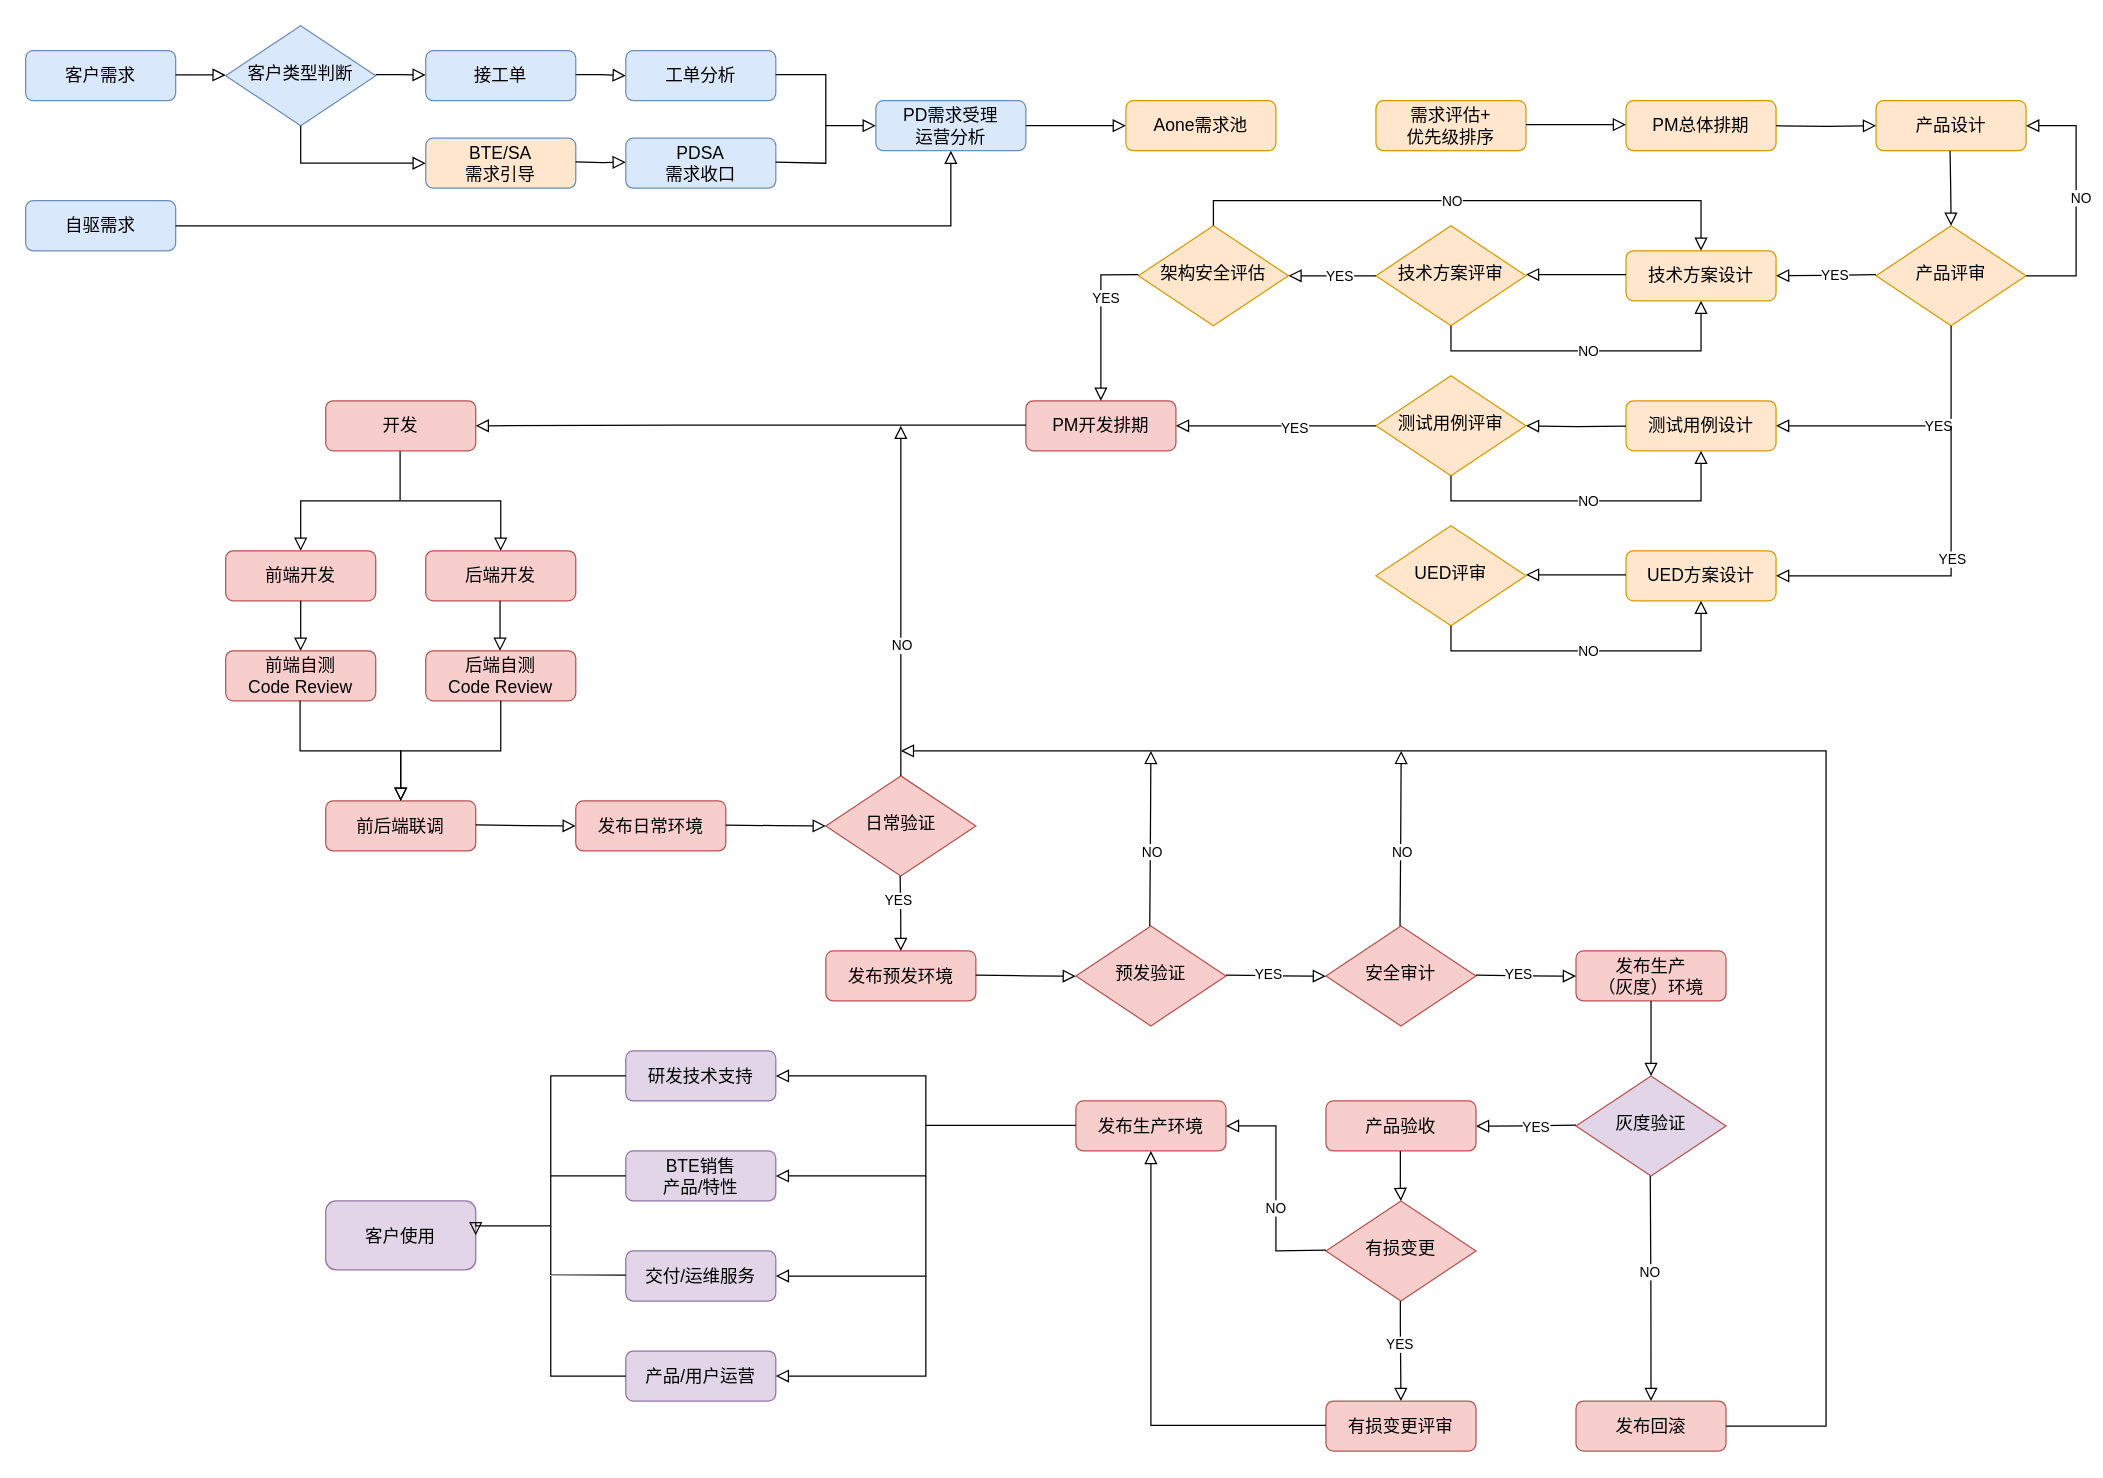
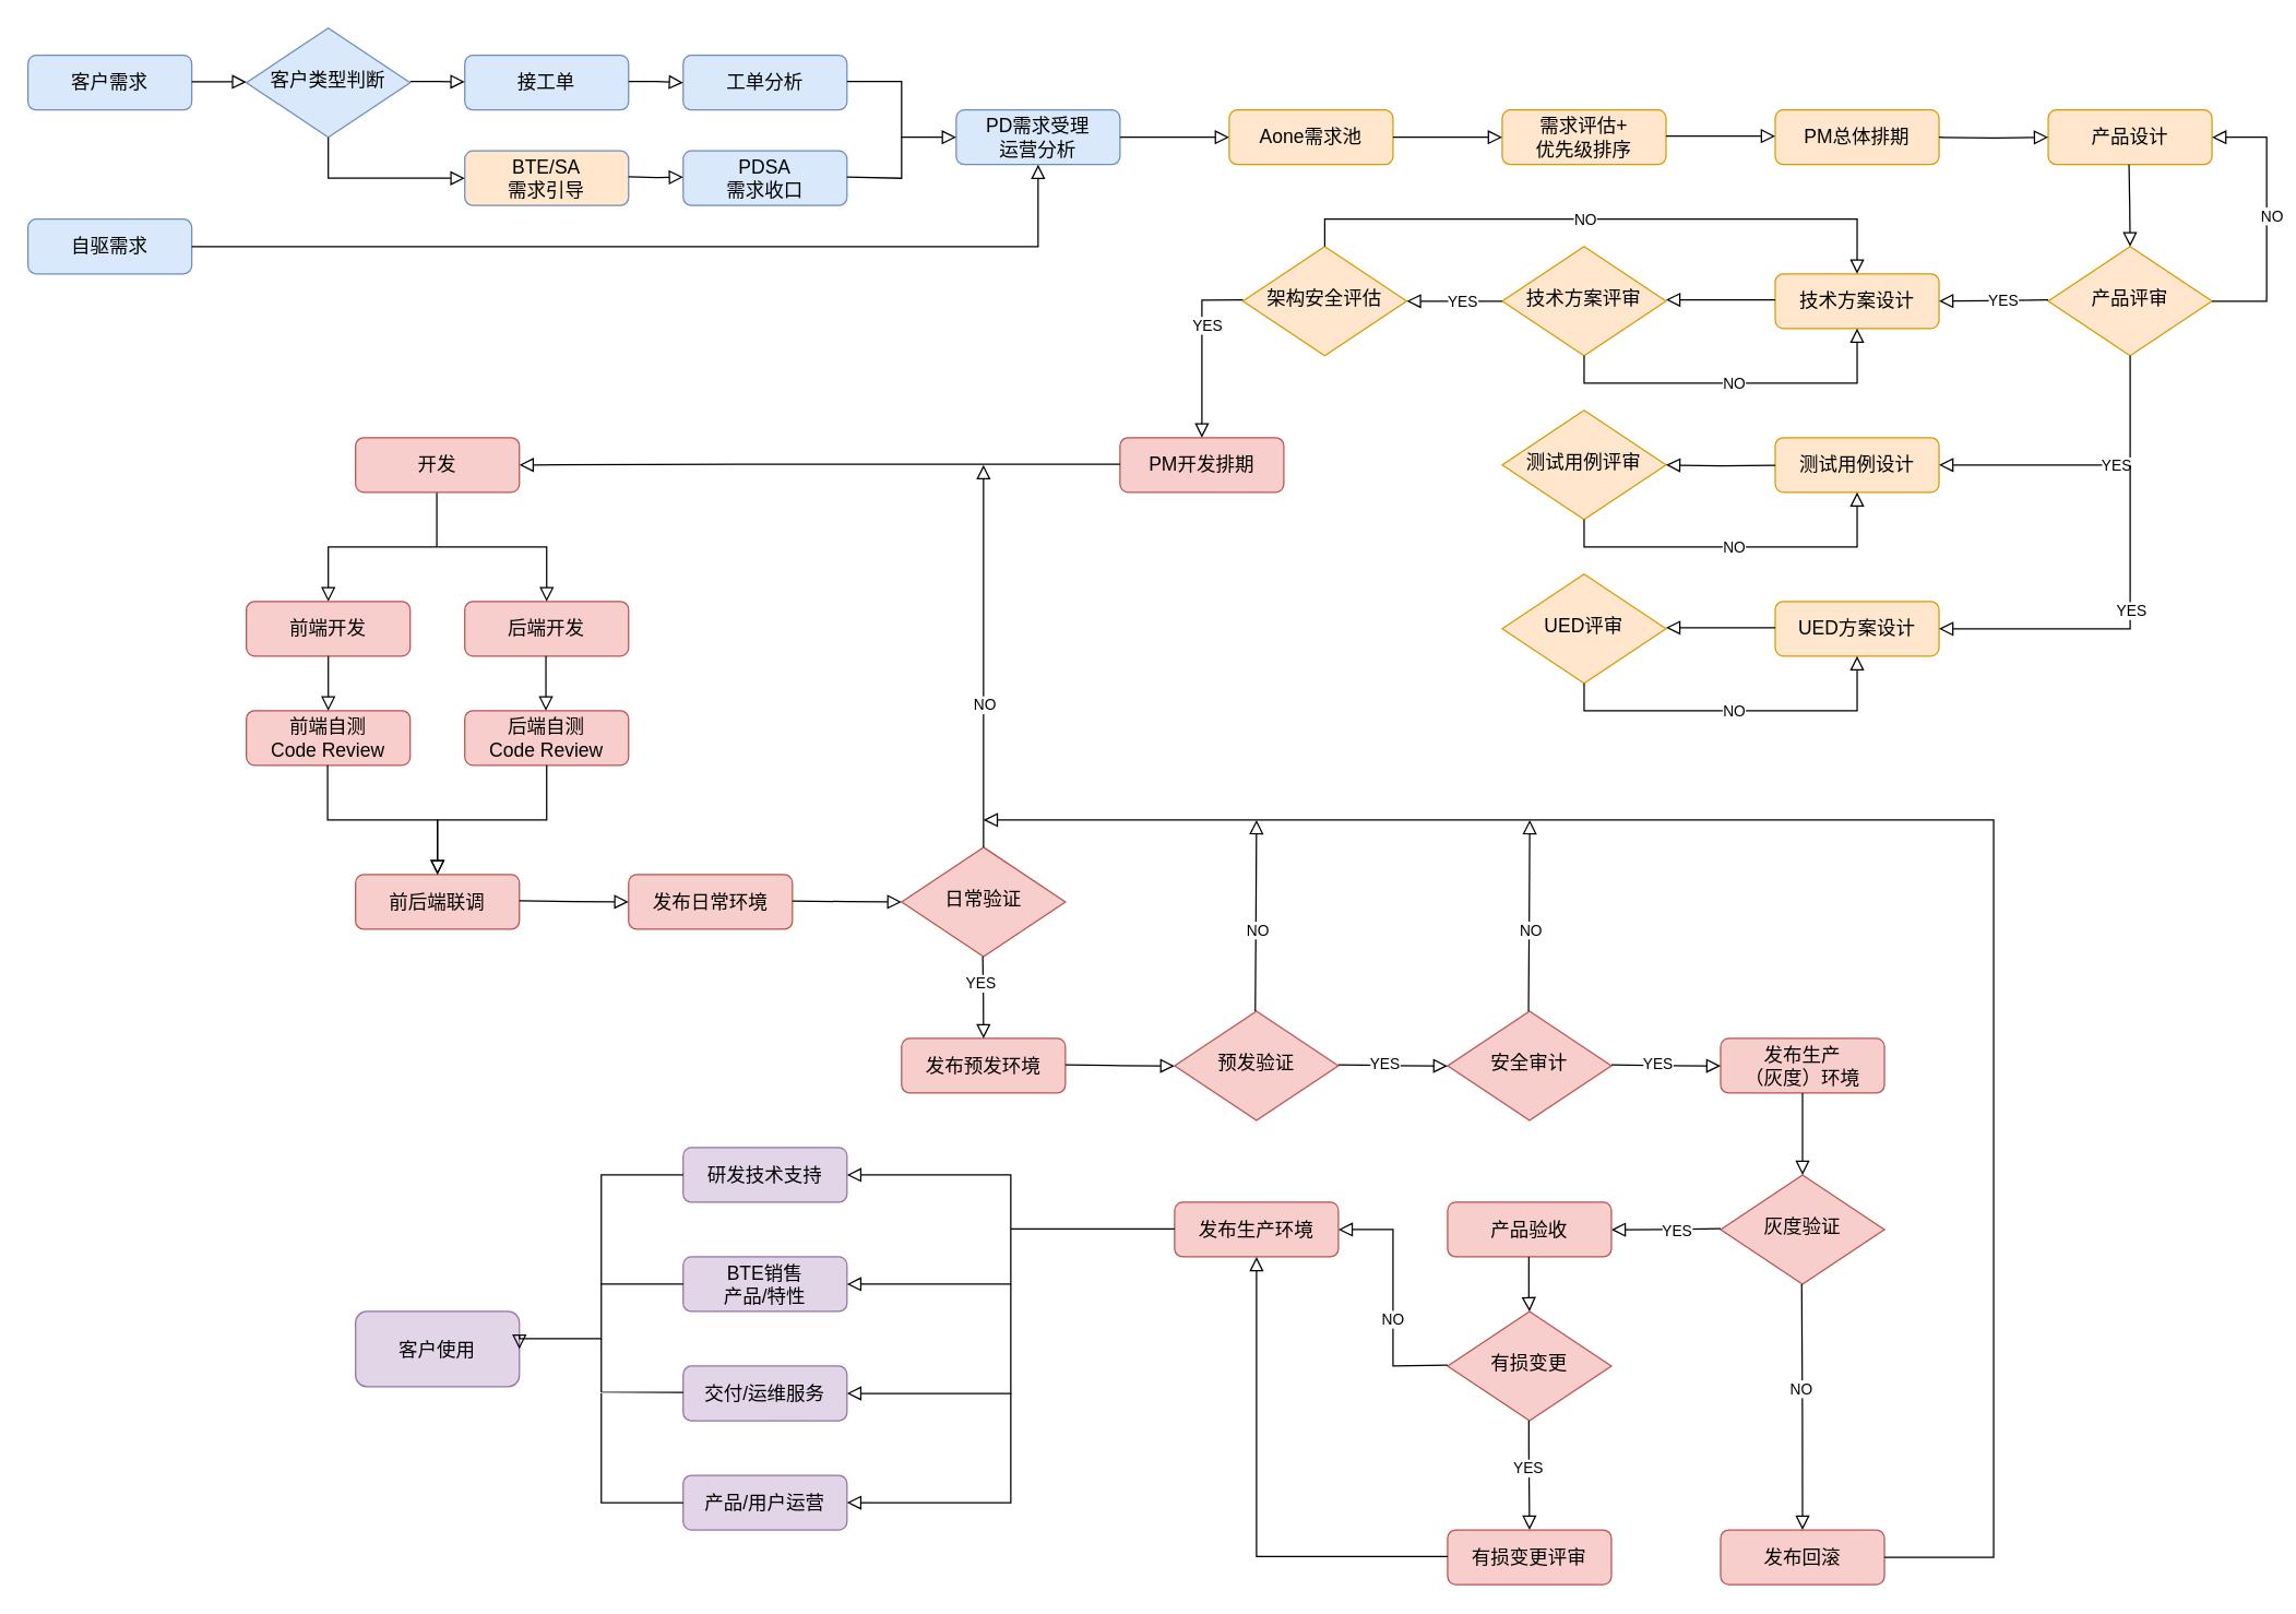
+ <mxCell id="99" value="" style="edgeStyle=orthogonalEdgeStyle;rounded=0;html=1;jettySize=auto;orthogonalLoop=1;fontSize=14;endArrow=block;endFill=0;endSize=8;strokeWidth=1;shadow=0;labelBackgroundColor=none;entryX=0;entryY=0.5;entryDx=0;entryDy=0;exitX=1;exitY=0.5;exitDx=0;exitDy=0;" edge="1" parent="1" source="97" target="96"><mxGeometry y="10" relative="1" as="geometry"><mxPoint as="offset" /><mxPoint x="1030" y="99.17" as="sourcePoint" /><mxPoint x="1090" y="99" as="targetPoint" /><Array as="points" /></mxGeometry></mxCell>
- <mxCell id="72" value="" style="edgeStyle=orthogonalEdgeStyle;rounded=0;html=1;jettySize=auto;orthogonalLoop=1;fontSize=14;endArrow=block;endFill=0;endSize=8;strokeWidth=1;shadow=0;labelBackgroundColor=none;entryX=1;entryY=0.5;entryDx=0;entryDy=0;exitX=0;exitY=0.5;exitDx=0;exitDy=0;" edge="1" parent="1" source="69" target="60"><mxGeometry y="10" relative="1" as="geometry"><mxPoint as="offset" /><mxPoint x="1060" y="339.09" as="sourcePoint" /><mxPoint x="980" y="339.85" as="targetPoint" /></mxGeometry></mxCell>
- <mxCell id="73" value="YES" style="edgeLabel;html=1;align=center;verticalAlign=middle;resizable=0;points=[];" vertex="1" connectable="0" parent="72"><mxGeometry x="-0.178" y="1" relative="1" as="geometry"><mxPoint as="offset" /></mxGeometry></mxCell>
- <mxCell id="30" value="灰度验证" style="rhombus;whiteSpace=wrap;html=1;shadow=0;fontFamily=Helvetica;fontSize=14;align=center;strokeWidth=1;spacing=6;spacingTop=-4;fillColor=#e1d5e7;strokeColor=#b85450;" vertex="1" parent="1"><mxGeometry x="1260" y="860" width="120" height="80" as="geometry" /></mxCell>
+ <mxCell id="30" value="灰度验证" style="rhombus;whiteSpace=wrap;html=1;shadow=0;fontFamily=Helvetica;fontSize=14;align=center;strokeWidth=1;spacing=6;spacingTop=-4;fillColor=#f8cecc;strokeColor=#b85450;" vertex="1" parent="1"><mxGeometry x="1260" y="860" width="120" height="80" as="geometry" /></mxCell>
